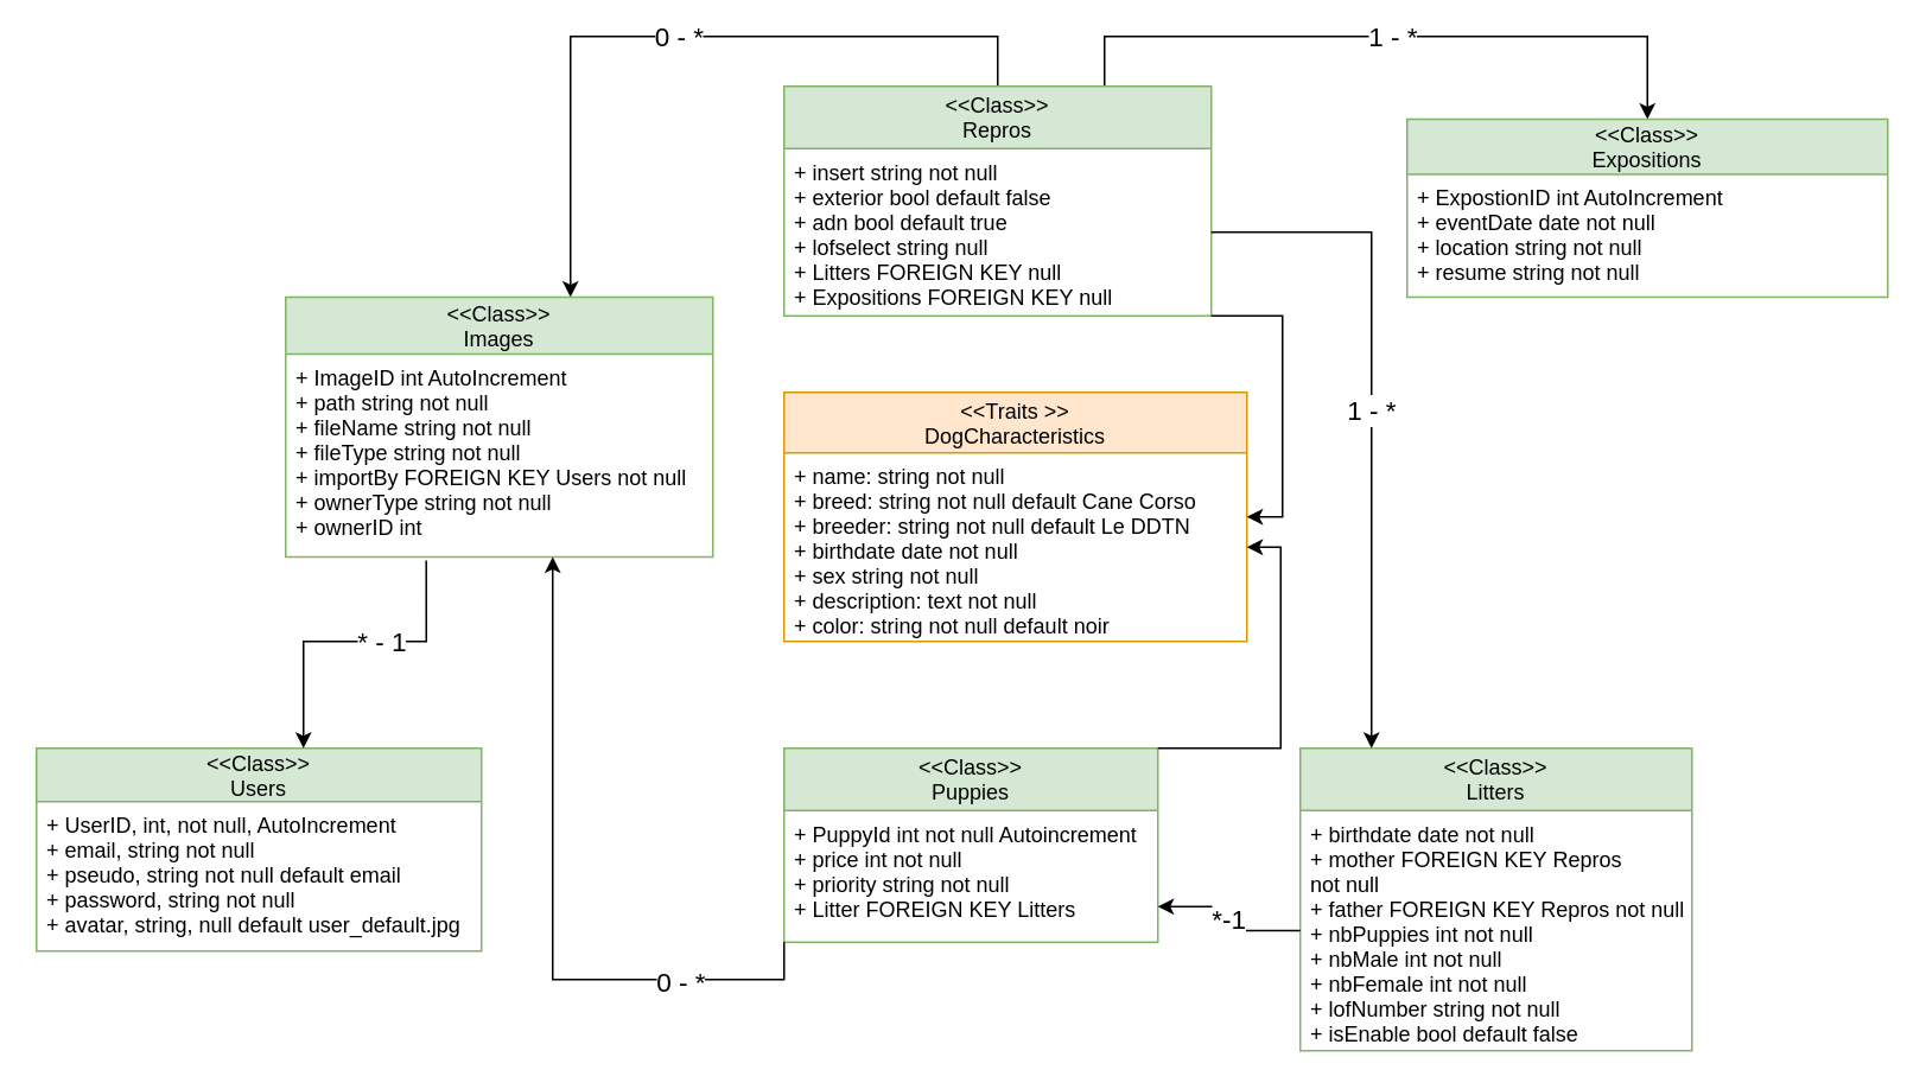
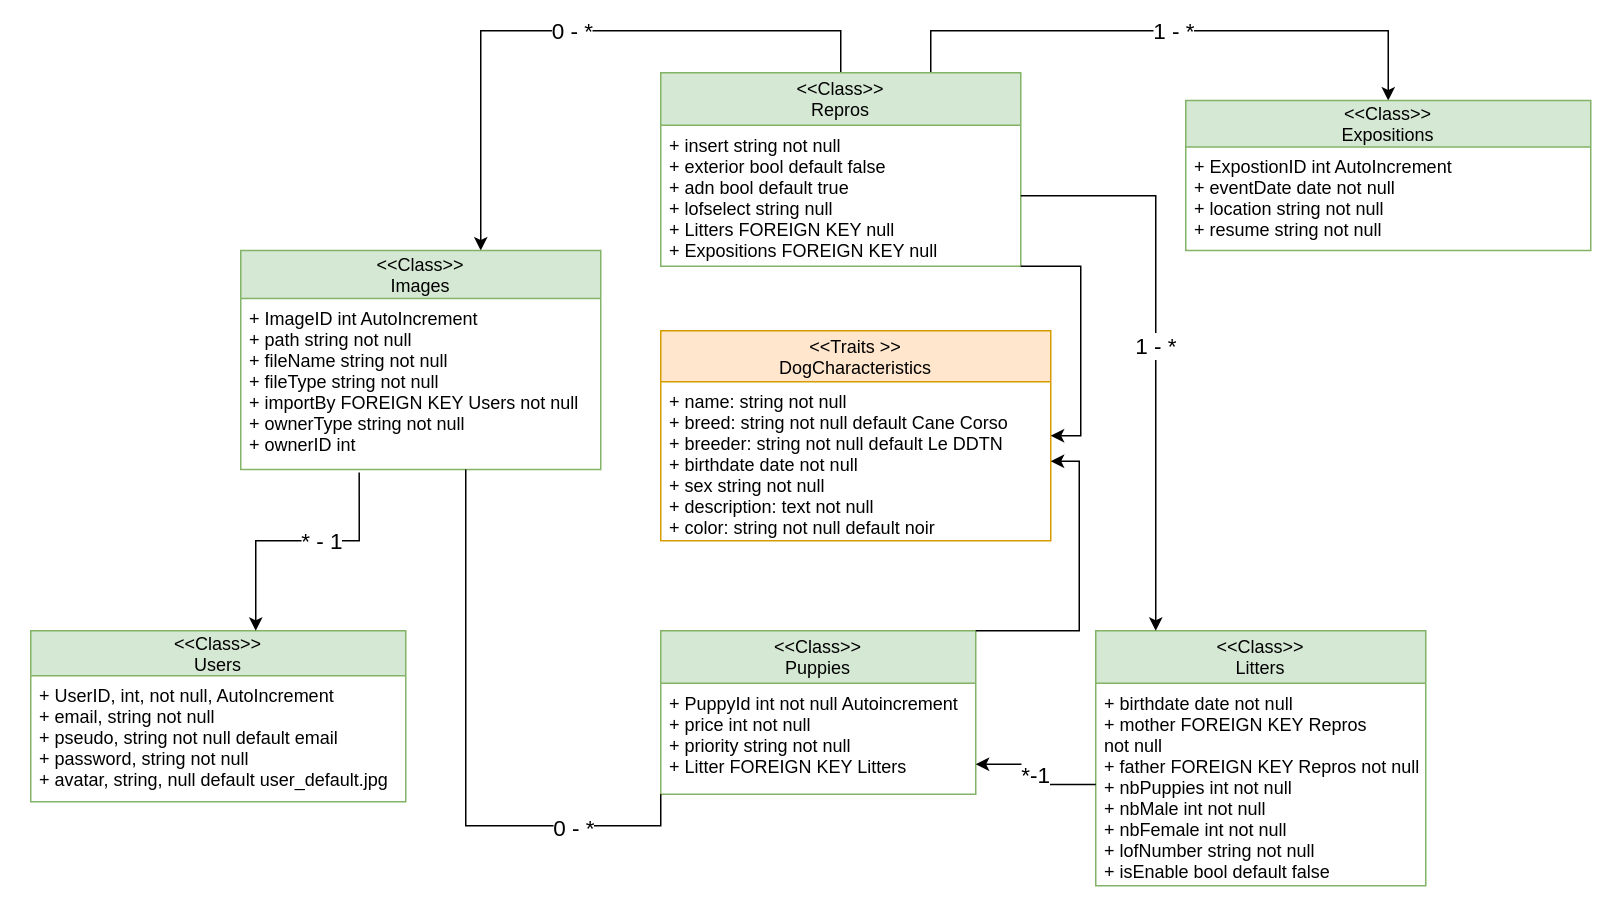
- <mxCell id="20" style="edgeStyle=orthogonalEdgeStyle;rounded=0;orthogonalLoop=1;jettySize=auto;html=1;noEdgeStyle=1;orthogonal=1;" parent="1" source="15" target="11" edge="1"><mxGeometry relative="1" as="geometry"><mxPoint x="870" y="300" as="targetPoint" /><Array as="points"><mxPoint x="440" y="540" /><mxPoint x="440" y="550" /><mxPoint y="550" x="410" /><mxPoint x="310" y="550" /></Array></mxGeometry></mxCell>
+ <mxCell id="20" style="edgeStyle=orthogonalEdgeStyle;rounded=0;orthogonalLoop=1;jettySize=auto;html=1;noEdgeStyle=1;orthogonal=1;endArrow=none;" parent="1" source="15" target="11" edge="1"><mxGeometry relative="1" as="geometry"><mxPoint x="870" y="300" as="targetPoint" /><Array as="points"><mxPoint x="440" y="540" /><mxPoint x="440" y="550" /><mxPoint y="550" x="410" /><mxPoint x="310" y="550" /></Array></mxGeometry></mxCell>
